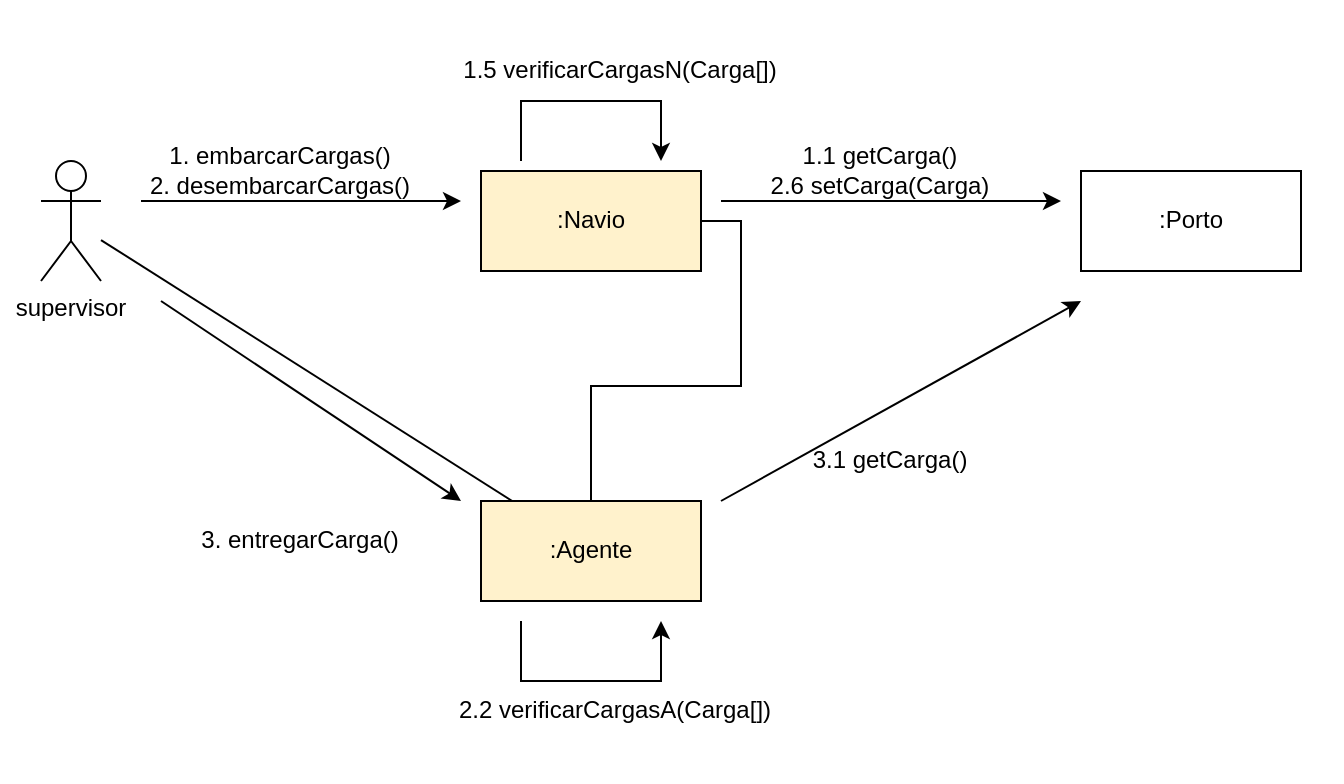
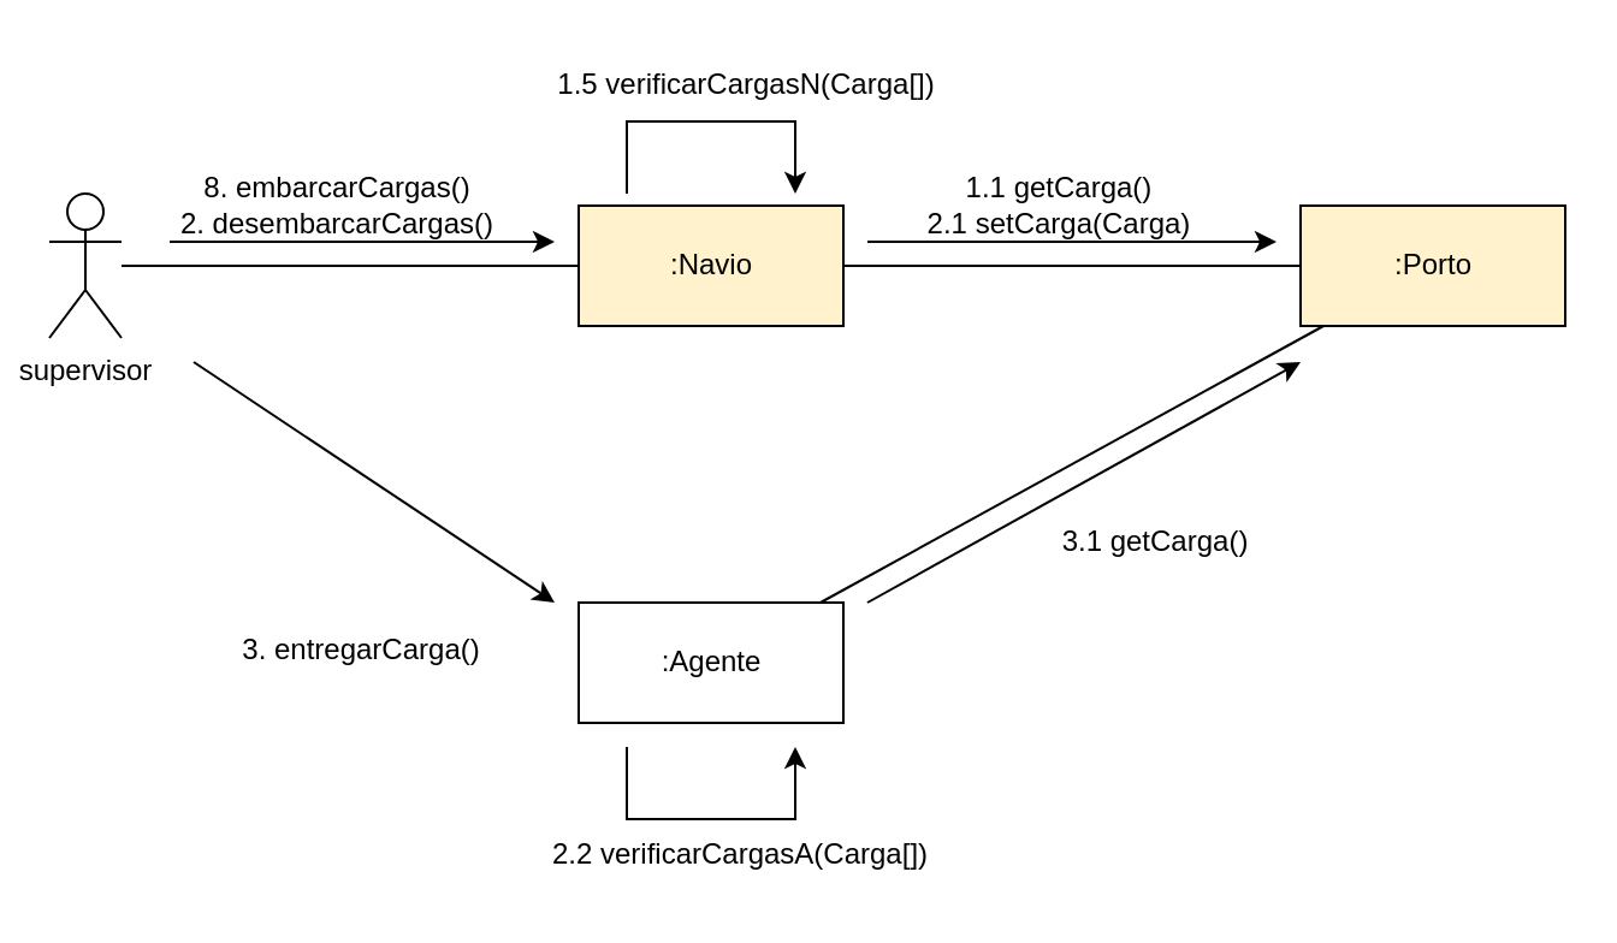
- <mxCell id="9" value="1. embarcarCargas()&lt;br&gt;2. desembarcarCargas()" style="text;html=1;strokeColor=none;fillColor=none;align=center;verticalAlign=middle;whiteSpace=wrap;rounded=0;" parent="1" vertex="1"><mxGeometry x="70" y="70" width="140" height="30" as="geometry" /></mxCell>
+ <mxCell id="9" value="8. embarcarCargas()&lt;br&gt;2. desembarcarCargas()" style="text;html=1;strokeColor=none;fillColor=none;align=center;verticalAlign=middle;whiteSpace=wrap;rounded=0;" parent="1" vertex="1"><mxGeometry x="70" y="70" width="140" height="30" as="geometry" /></mxCell>
- <mxCell id="11" value="1.1 getCarga()&lt;br&gt;2.6 setCarga(Carga)" style="text;html=1;strokeColor=none;fillColor=none;align=center;verticalAlign=middle;whiteSpace=wrap;rounded=0;" parent="1" vertex="1"><mxGeometry x="370" y="70" width="140" height="30" as="geometry" /></mxCell>
+ <mxCell id="11" value="1.1 getCarga()&lt;br&gt;2.1 setCarga(Carga)" style="text;html=1;strokeColor=none;fillColor=none;align=center;verticalAlign=middle;whiteSpace=wrap;rounded=0;" parent="1" vertex="1"><mxGeometry x="370" y="70" width="140" height="30" as="geometry" /></mxCell>
- <mxCell id="5" value=":Porto" style="html=1;" parent="1" vertex="1"><mxGeometry x="540" y="85" width="110" height="50" as="geometry" /></mxCell>
+ <mxCell id="5" value=":Porto" style="html=1;fillColor=#fff2cc;" parent="1" vertex="1"><mxGeometry x="540" y="85" width="110" height="50" as="geometry" /></mxCell>
- <mxCell id="7" value="" style="endArrow=none;html=1;rounded=0;" parent="1" source="2" target="6" edge="1"><mxGeometry width="50" height="50" relative="1" as="geometry"><mxPoint x="110" y="110" as="sourcePoint" /><mxPoint x="180" y="100" as="targetPoint" /></mxGeometry></mxCell>
+ <mxCell id="7" value="" style="endArrow=none;html=1;rounded=0;" parent="1" source="2" target="4" edge="1"><mxGeometry width="50" height="50" relative="1" as="geometry"><mxPoint x="110" y="110" as="sourcePoint" /><mxPoint x="180" y="100" as="targetPoint" /></mxGeometry></mxCell>
- <mxCell id="3" style="edgeStyle=orthogonalEdgeStyle;rounded=0;orthogonalLoop=1;jettySize=auto;html=1;exitX=1;exitY=0.5;exitDx=0;exitDy=0;endArrow=none;endFill=0;" parent="1" source="4" target="6" edge="1"><mxGeometry relative="1" as="geometry" /></mxCell>
+ <mxCell id="3" style="edgeStyle=orthogonalEdgeStyle;rounded=0;orthogonalLoop=1;jettySize=auto;html=1;exitX=1;exitY=0.5;exitDx=0;exitDy=0;endArrow=none;endFill=0;" parent="1" source="4" target="5" edge="1"><mxGeometry relative="1" as="geometry" /></mxCell>
+ <mxCell id="14" value="" style="endArrow=none;html=1;rounded=0;" parent="1" source="6" target="5" edge="1"><mxGeometry width="50" height="50" relative="1" as="geometry"><mxPoint x="340" y="250" as="sourcePoint" /><mxPoint x="390" y="200" as="targetPoint" /></mxGeometry></mxCell>
- <mxCell id="16" value="3.1 getCarga()" style="text;html=1;strokeColor=none;fillColor=none;align=center;verticalAlign=middle;whiteSpace=wrap;rounded=0;" parent="1" vertex="1"><mxGeometry x="375" y="215" width="140" height="30" as="geometry" /></mxCell>
+ <mxCell id="16" value="3.1 getCarga()" style="text;html=1;strokeColor=none;fillColor=none;align=center;verticalAlign=middle;whiteSpace=wrap;rounded=0;" parent="1" vertex="1"><mxGeometry x="410" y="210" width="140" height="30" as="geometry" /></mxCell>
- <mxCell id="6" value=":Agente" style="html=1;fillColor=#fff2cc;" parent="1" vertex="1"><mxGeometry x="240" y="250" width="110" height="50" as="geometry" /></mxCell>
+ <mxCell id="6" value=":Agente" style="html=1;" parent="1" vertex="1"><mxGeometry x="240" y="250" width="110" height="50" as="geometry" /></mxCell>
